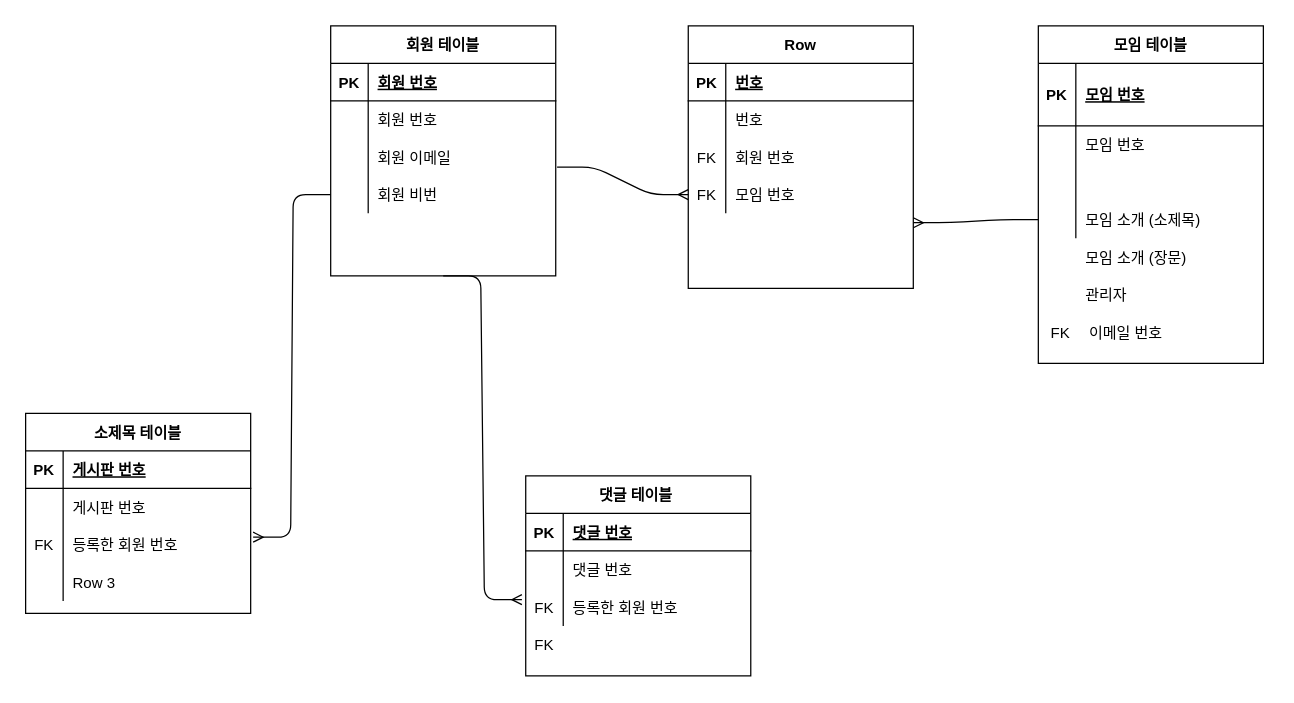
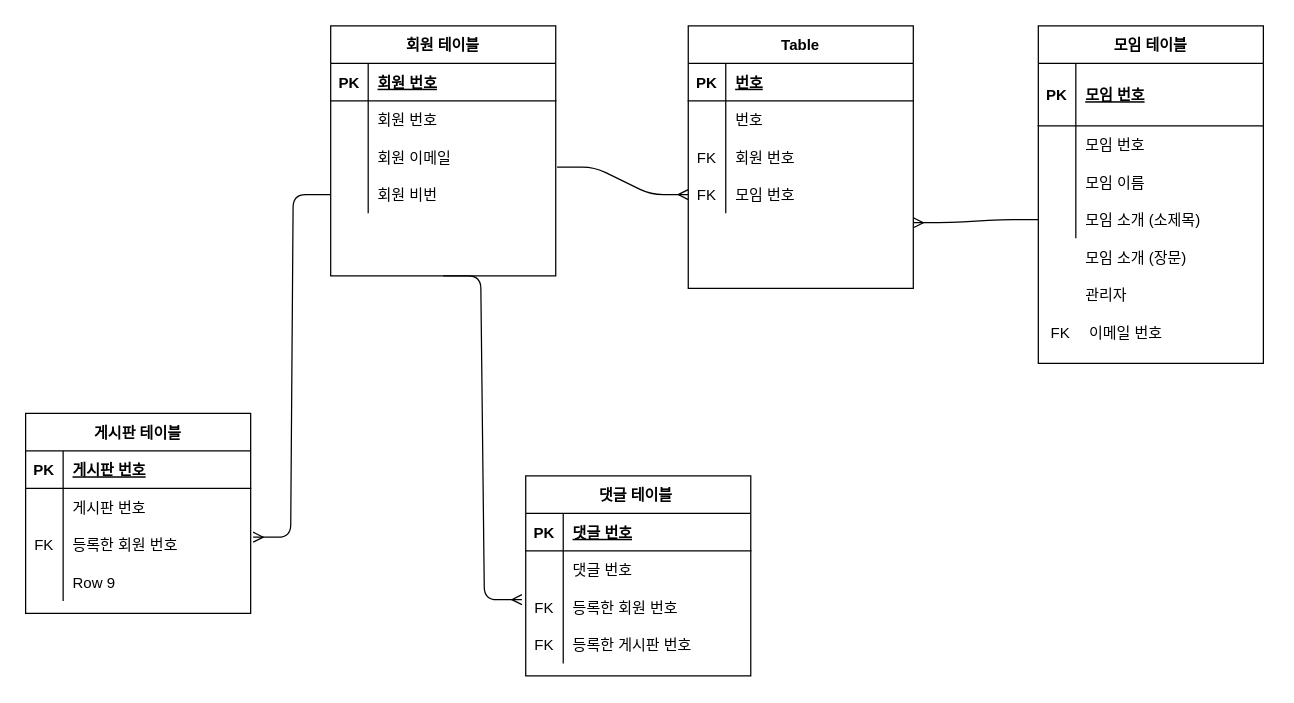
- <mxCell id="66" value="Row" style="shape=table;startSize=30;container=1;collapsible=1;childLayout=tableLayout;fixedRows=1;rowLines=0;fontStyle=1;align=center;resizeLast=1;" vertex="1" parent="1"><mxGeometry x="550" y="20" width="180" height="210" as="geometry" /></mxCell>
+ <mxCell id="66" value="Table" style="shape=table;startSize=30;container=1;collapsible=1;childLayout=tableLayout;fixedRows=1;rowLines=0;fontStyle=1;align=center;resizeLast=1;" vertex="1" parent="1"><mxGeometry x="550" y="20" width="180" height="210" as="geometry" /></mxCell>
+ <mxCell id="27" value="모임 이름" style="shape=partialRectangle;connectable=0;fillColor=none;top=0;left=0;bottom=0;right=0;align=left;spacingLeft=6;overflow=hidden;" parent="25" vertex="1"><mxGeometry x="30" width="150" height="30" as="geometry" /></mxCell>
- <mxCell id="40" value="소제목 테이블" style="shape=table;startSize=30;container=1;collapsible=1;childLayout=tableLayout;fixedRows=1;rowLines=0;fontStyle=1;align=center;resizeLast=1;" parent="1" vertex="1"><mxGeometry x="20" y="330" width="180" height="160" as="geometry" /></mxCell>
+ <mxCell id="40" value="게시판 테이블" style="shape=table;startSize=30;container=1;collapsible=1;childLayout=tableLayout;fixedRows=1;rowLines=0;fontStyle=1;align=center;resizeLast=1;" parent="1" vertex="1"><mxGeometry x="20" y="330" width="180" height="160" as="geometry" /></mxCell>
- <mxCell id="52" value="Row 3" style="shape=partialRectangle;connectable=0;fillColor=none;top=0;left=0;bottom=0;right=0;align=left;spacingLeft=6;overflow=hidden;" parent="50" vertex="1"><mxGeometry x="30" width="150" height="30" as="geometry" /></mxCell>
+ <mxCell id="52" value="Row 9" style="shape=partialRectangle;connectable=0;fillColor=none;top=0;left=0;bottom=0;right=0;align=left;spacingLeft=6;overflow=hidden;" parent="50" vertex="1"><mxGeometry x="30" width="150" height="30" as="geometry" /></mxCell>
+ <mxCell id="65" value="등록한 게시판 번호" style="shape=partialRectangle;connectable=0;fillColor=none;top=0;left=0;bottom=0;right=0;align=left;spacingLeft=6;overflow=hidden;" parent="63" vertex="1"><mxGeometry x="30" width="150" height="30" as="geometry" /></mxCell>
